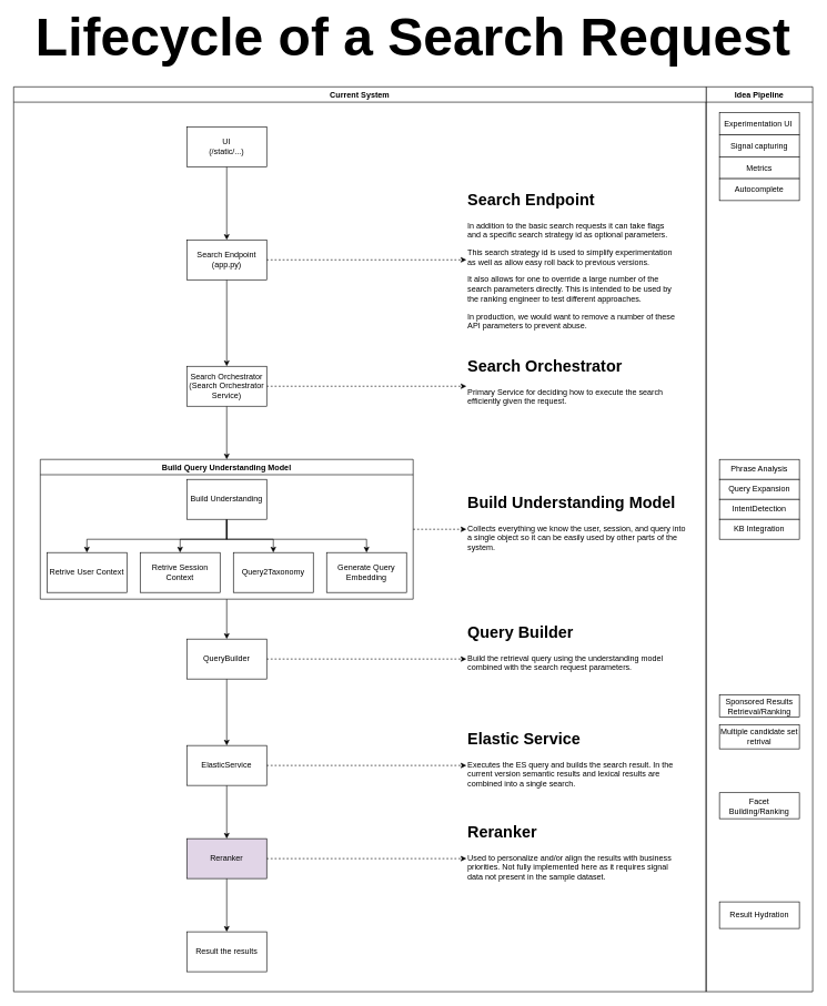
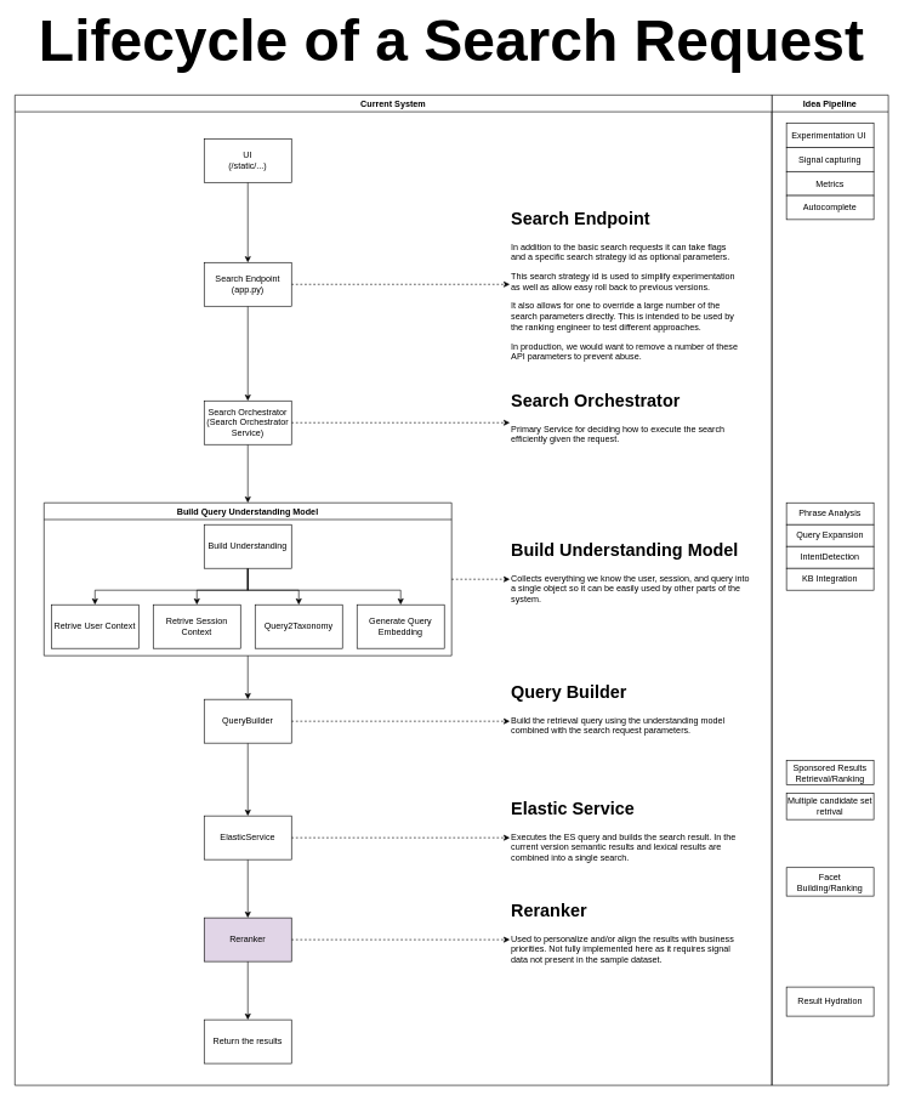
- <mxCell id="52" value="Result the results" style="rounded=0;whiteSpace=wrap;html=1;" vertex="1" parent="51"><mxGeometry x="260" y="1270" width="120" height="60" as="geometry" /></mxCell>
+ <mxCell id="52" value="Return the results" style="rounded=0;whiteSpace=wrap;html=1;" vertex="1" parent="51"><mxGeometry x="260" y="1270" width="120" height="60" as="geometry" /></mxCell>
